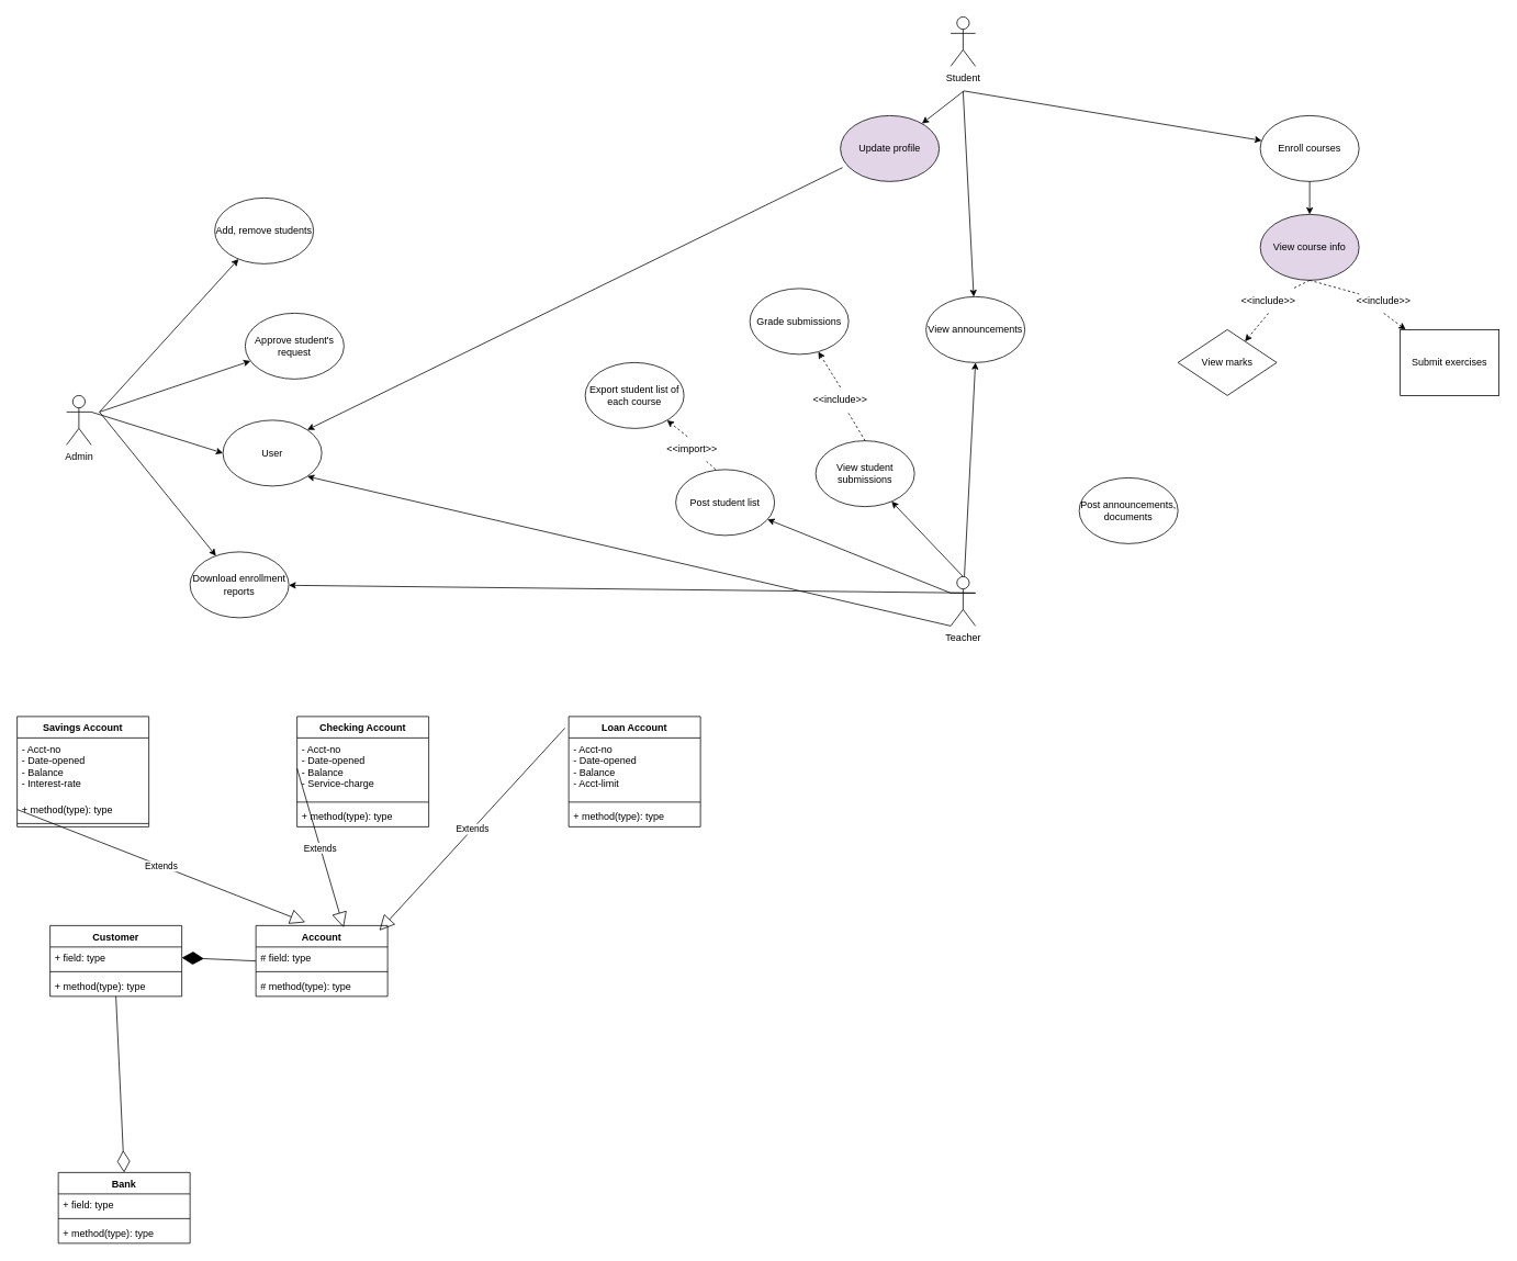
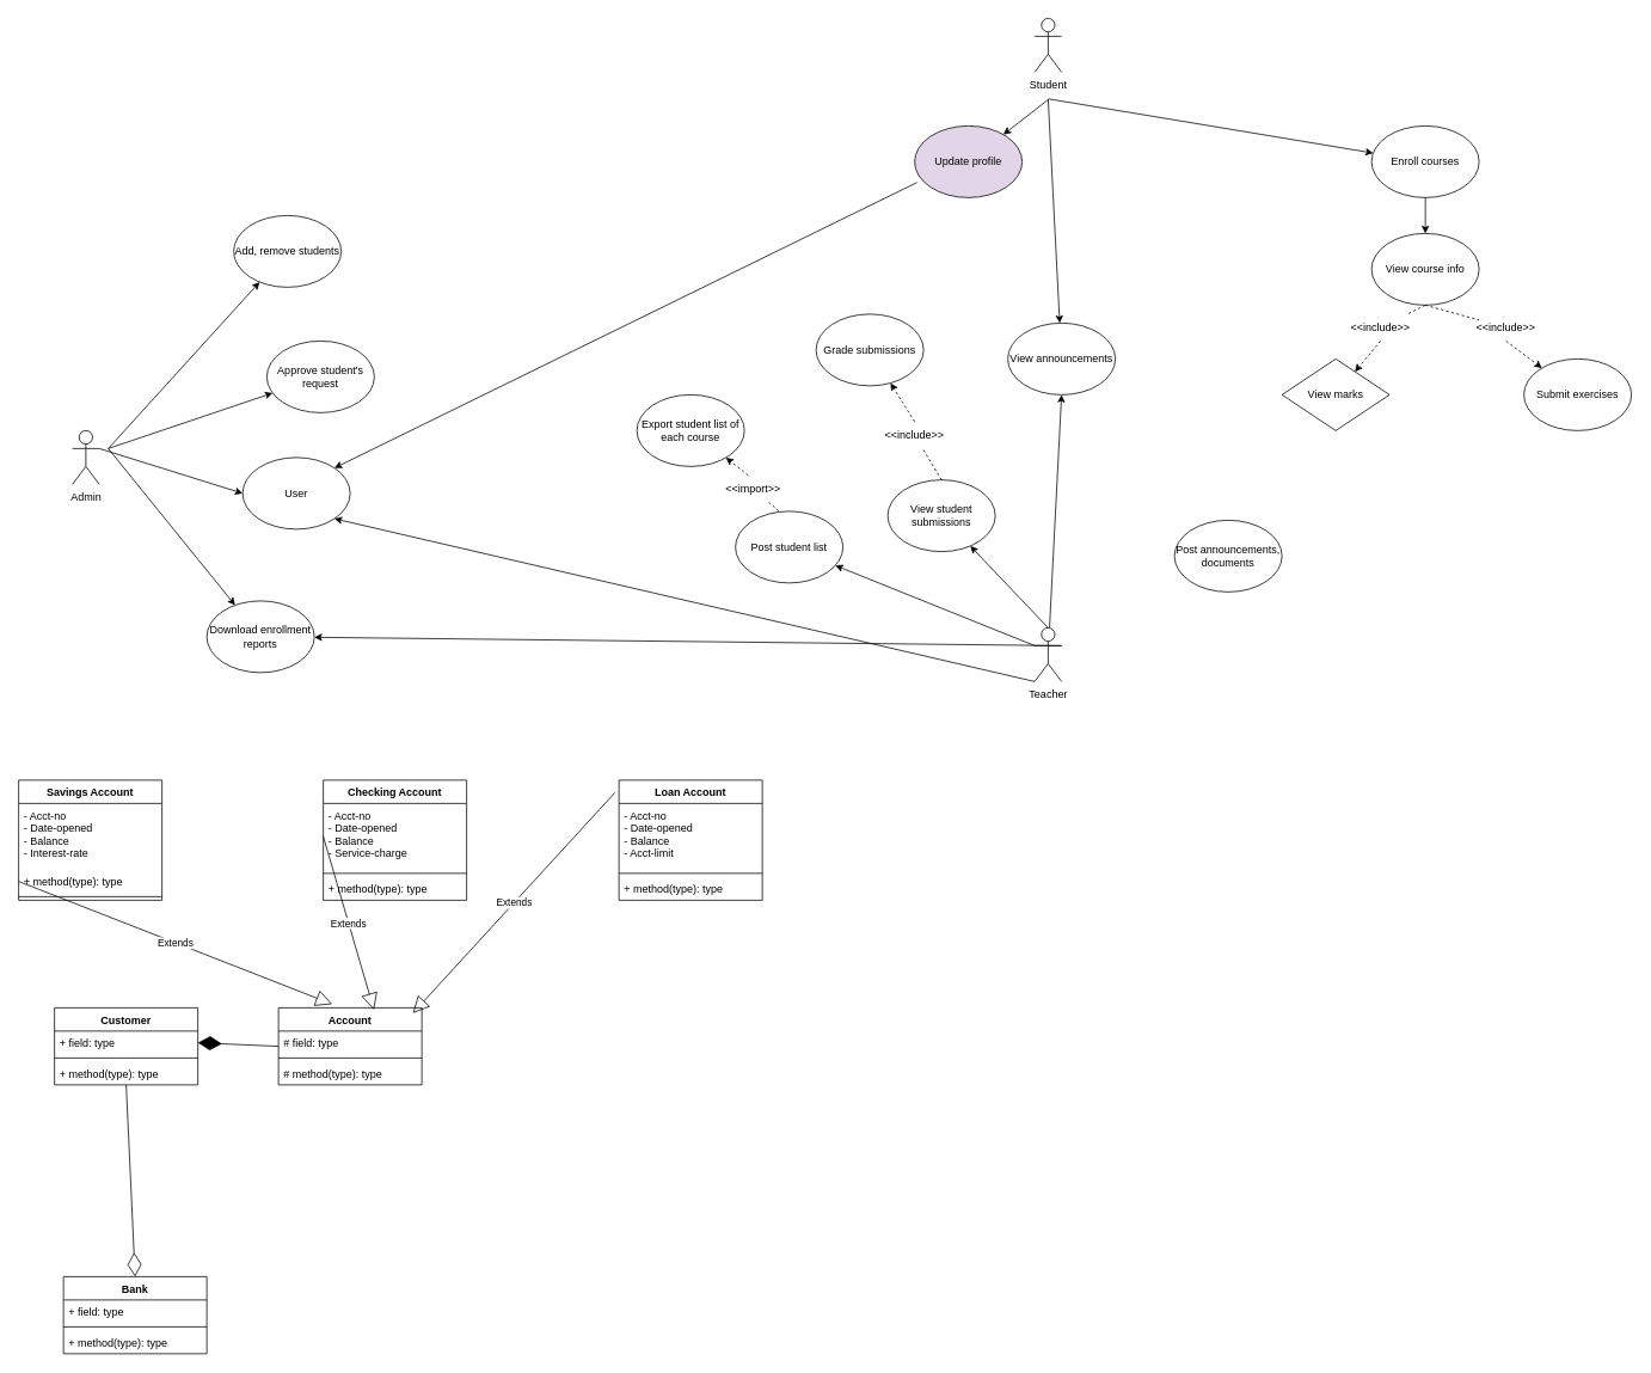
- <mxCell id="10" value="View course info" style="ellipse;whiteSpace=wrap;html=1;fillColor=#e1d5e7;" parent="1" vertex="1"><mxGeometry x="1530" y="260" width="120" height="80" as="geometry" /></mxCell>
+ <mxCell id="10" value="View course info" style="ellipse;whiteSpace=wrap;html=1;" parent="1" vertex="1"><mxGeometry x="1530" y="260" width="120" height="80" as="geometry" /></mxCell>
- <mxCell id="16" value="Submit exercises" style="whiteSpace=wrap;html=1;rounded=0;" parent="1" vertex="1"><mxGeometry x="1700" y="400" width="120" height="80" as="geometry" /></mxCell>
+ <mxCell id="16" value="Submit exercises" style="ellipse;whiteSpace=wrap;html=1;" parent="1" vertex="1"><mxGeometry x="1700" y="400" width="120" height="80" as="geometry" /></mxCell>
